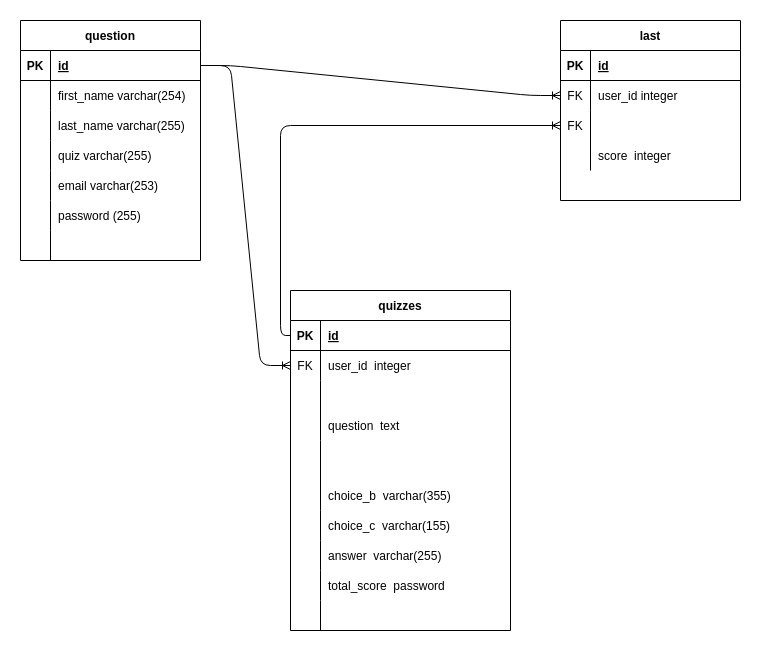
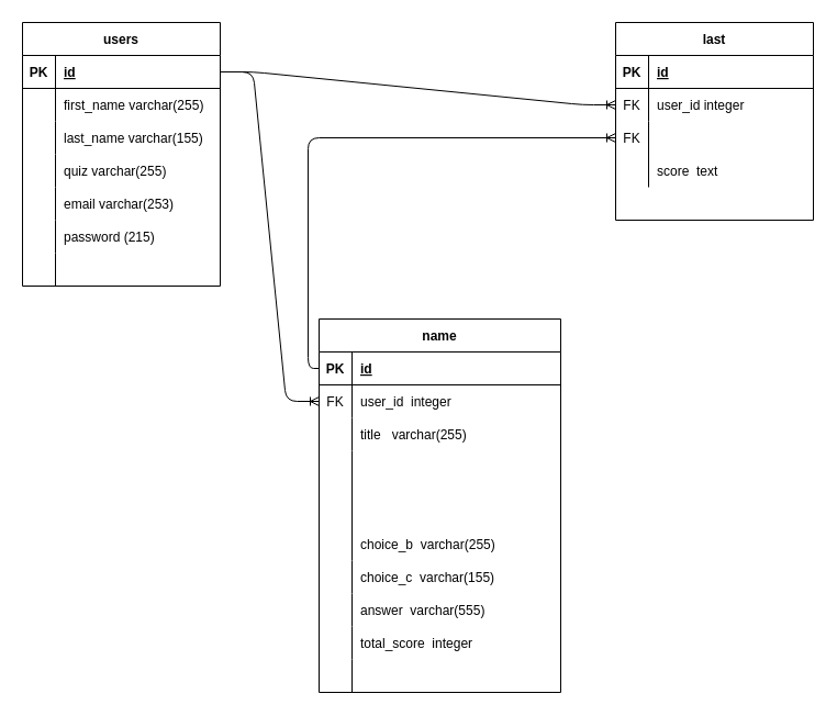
- <mxCell id="2" value="question" style="shape=table;startSize=30;container=1;collapsible=1;childLayout=tableLayout;fixedRows=1;rowLines=0;fontStyle=1;align=center;resizeLast=1;" vertex="1" parent="1"><mxGeometry x="20" y="20" width="180" height="240" as="geometry" /></mxCell>
+ <mxCell id="2" value="users" style="shape=table;startSize=30;container=1;collapsible=1;childLayout=tableLayout;fixedRows=1;rowLines=0;fontStyle=1;align=center;resizeLast=1;" vertex="1" parent="1"><mxGeometry x="20" y="20" width="180" height="240" as="geometry" /></mxCell>
- <mxCell id="8" value="first_name varchar(254)" style="shape=partialRectangle;connectable=0;fillColor=none;top=0;left=0;bottom=0;right=0;align=left;spacingLeft=6;overflow=hidden;" vertex="1" parent="6"><mxGeometry x="30" width="150" height="30" as="geometry" /></mxCell>
+ <mxCell id="8" value="first_name varchar(255)" style="shape=partialRectangle;connectable=0;fillColor=none;top=0;left=0;bottom=0;right=0;align=left;spacingLeft=6;overflow=hidden;" vertex="1" parent="6"><mxGeometry x="30" width="150" height="30" as="geometry" /></mxCell>
- <mxCell id="11" value="last_name varchar(255)" style="shape=partialRectangle;connectable=0;fillColor=none;top=0;left=0;bottom=0;right=0;align=left;spacingLeft=6;overflow=hidden;" vertex="1" parent="9"><mxGeometry x="30" width="150" height="30" as="geometry" /></mxCell>
+ <mxCell id="11" value="last_name varchar(155)" style="shape=partialRectangle;connectable=0;fillColor=none;top=0;left=0;bottom=0;right=0;align=left;spacingLeft=6;overflow=hidden;" vertex="1" parent="9"><mxGeometry x="30" width="150" height="30" as="geometry" /></mxCell>
- <mxCell id="66" value="score  integer" style="shape=partialRectangle;connectable=0;fillColor=none;top=0;left=0;bottom=0;right=0;align=left;spacingLeft=6;overflow=hidden;" vertex="1" parent="64"><mxGeometry x="30" width="150" height="30" as="geometry" /></mxCell>
+ <mxCell id="66" value="score  text" style="shape=partialRectangle;connectable=0;fillColor=none;top=0;left=0;bottom=0;right=0;align=left;spacingLeft=6;overflow=hidden;" vertex="1" parent="64"><mxGeometry x="30" width="150" height="30" as="geometry" /></mxCell>
- <mxCell id="20" value="password (255)" style="shape=partialRectangle;connectable=0;fillColor=none;top=0;left=0;bottom=0;right=0;align=left;spacingLeft=6;overflow=hidden;" vertex="1" parent="18"><mxGeometry x="30" width="150" height="30" as="geometry" /></mxCell>
+ <mxCell id="20" value="password (215)" style="shape=partialRectangle;connectable=0;fillColor=none;top=0;left=0;bottom=0;right=0;align=left;spacingLeft=6;overflow=hidden;" vertex="1" parent="18"><mxGeometry x="30" width="150" height="30" as="geometry" /></mxCell>
- <mxCell id="24" value="quizzes" style="shape=table;startSize=30;container=1;collapsible=1;childLayout=tableLayout;fixedRows=1;rowLines=0;fontStyle=1;align=center;resizeLast=1;" vertex="1" parent="1"><mxGeometry x="290" y="290" width="220" height="340" as="geometry" /></mxCell>
+ <mxCell id="24" value="name" style="shape=table;startSize=30;container=1;collapsible=1;childLayout=tableLayout;fixedRows=1;rowLines=0;fontStyle=1;align=center;resizeLast=1;" vertex="1" parent="1"><mxGeometry x="290" y="290" width="220" height="340" as="geometry" /></mxCell>
+ <mxCell id="33" value="title   varchar(255)" style="shape=partialRectangle;connectable=0;fillColor=none;top=0;left=0;bottom=0;right=0;align=left;spacingLeft=6;overflow=hidden;" vertex="1" parent="31"><mxGeometry x="30" width="190" height="30" as="geometry" /></mxCell>
- <mxCell id="36" value="question  text" style="shape=partialRectangle;connectable=0;fillColor=none;top=0;left=0;bottom=0;right=0;align=left;spacingLeft=6;overflow=hidden;" vertex="1" parent="34"><mxGeometry x="30" width="190" height="30" as="geometry" /></mxCell>
- <mxCell id="41" value="choice_b  varchar(355)" style="shape=partialRectangle;connectable=0;fillColor=none;top=0;left=0;bottom=0;right=0;align=left;spacingLeft=6;overflow=hidden;" vertex="1" parent="39"><mxGeometry x="30" width="190" height="30" as="geometry" /></mxCell>
+ <mxCell id="41" value="choice_b  varchar(255)" style="shape=partialRectangle;connectable=0;fillColor=none;top=0;left=0;bottom=0;right=0;align=left;spacingLeft=6;overflow=hidden;" vertex="1" parent="39"><mxGeometry x="30" width="190" height="30" as="geometry" /></mxCell>
- <mxCell id="47" value="answer  varchar(255)" style="shape=partialRectangle;connectable=0;fillColor=none;top=0;left=0;bottom=0;right=0;align=left;spacingLeft=6;overflow=hidden;" vertex="1" parent="45"><mxGeometry x="30" width="190" height="30" as="geometry" /></mxCell>
+ <mxCell id="47" value="answer  varchar(555)" style="shape=partialRectangle;connectable=0;fillColor=none;top=0;left=0;bottom=0;right=0;align=left;spacingLeft=6;overflow=hidden;" vertex="1" parent="45"><mxGeometry x="30" width="190" height="30" as="geometry" /></mxCell>
- <mxCell id="50" value="total_score  password" style="shape=partialRectangle;connectable=0;fillColor=none;top=0;left=0;bottom=0;right=0;align=left;spacingLeft=6;overflow=hidden;" vertex="1" parent="48"><mxGeometry x="30" width="190" height="30" as="geometry" /></mxCell>
+ <mxCell id="50" value="total_score  integer" style="shape=partialRectangle;connectable=0;fillColor=none;top=0;left=0;bottom=0;right=0;align=left;spacingLeft=6;overflow=hidden;" vertex="1" parent="48"><mxGeometry x="30" width="190" height="30" as="geometry" /></mxCell>
